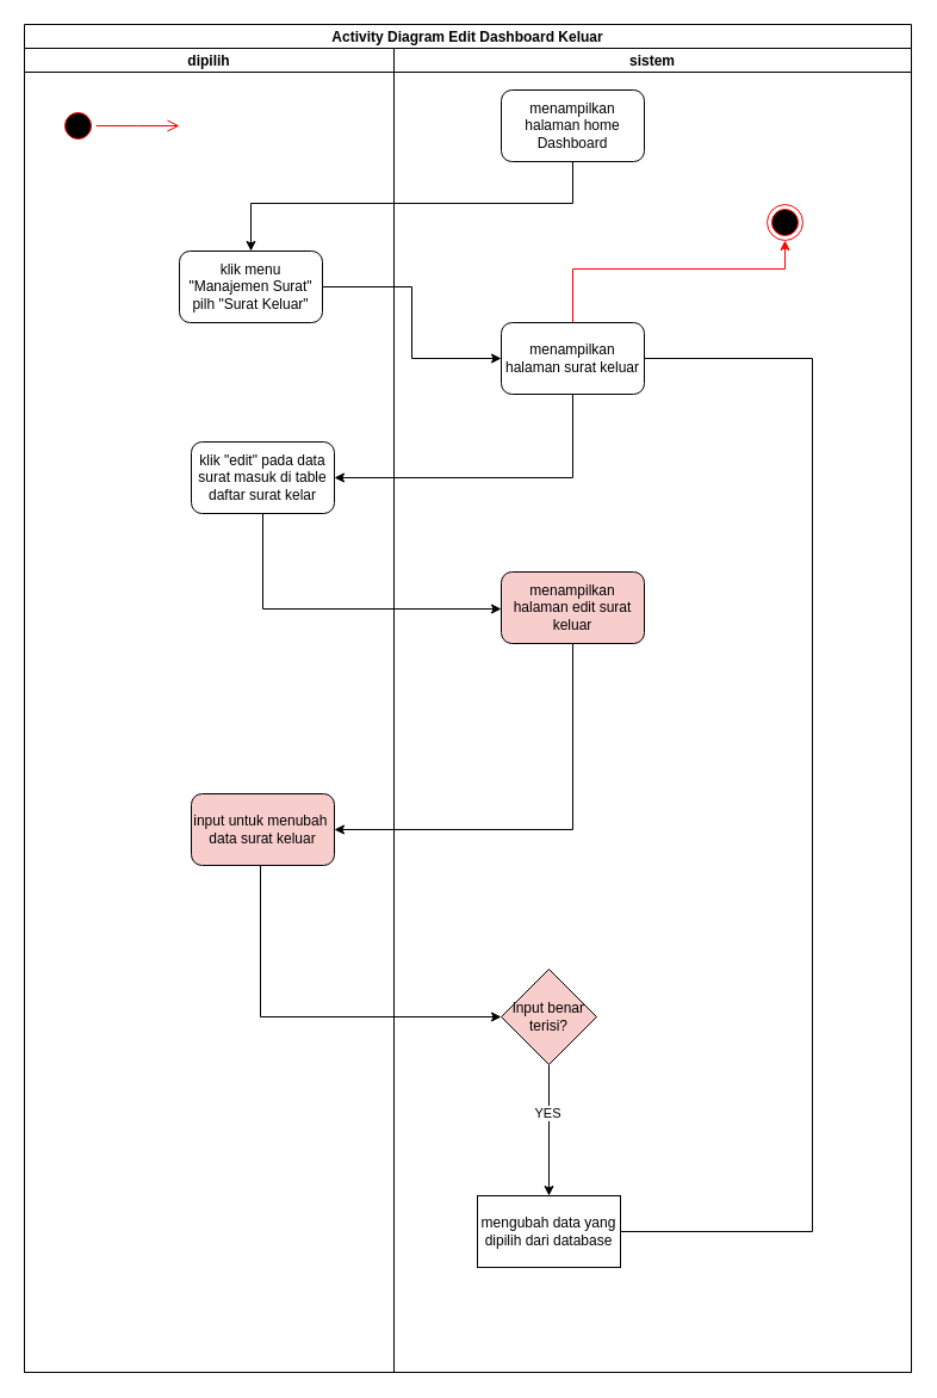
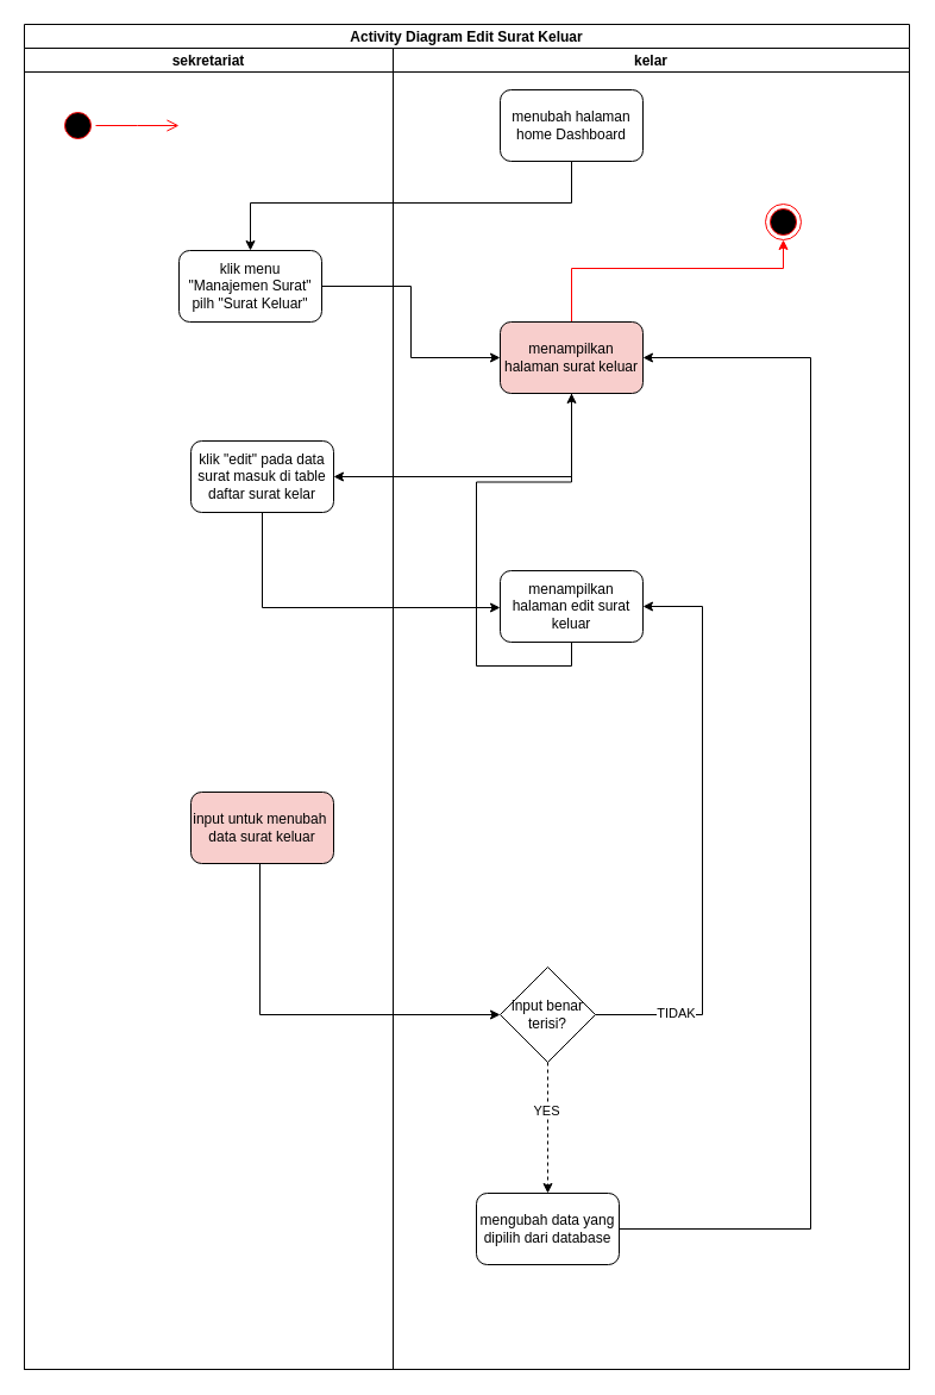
- <mxCell id="2" value="Activity Diagram Edit Dashboard Keluar" style="swimlane;childLayout=stackLayout;resizeParent=1;resizeParentMax=0;startSize=20;" parent="1" vertex="1"><mxGeometry x="20" y="20" width="744" height="1130" as="geometry" /></mxCell>
+ <mxCell id="2" value="Activity Diagram Edit Surat Keluar" style="swimlane;childLayout=stackLayout;resizeParent=1;resizeParentMax=0;startSize=20;" parent="1" vertex="1"><mxGeometry x="20" y="20" width="744" height="1130" as="geometry" /></mxCell>
- <mxCell id="3" value="dipilih" style="swimlane;startSize=20;" parent="2" vertex="1"><mxGeometry y="20" width="310" height="1110" as="geometry"><mxRectangle y="20" width="30" height="460" as="alternateBounds" /></mxGeometry></mxCell>
+ <mxCell id="3" value="sekretariat" style="swimlane;startSize=20;" parent="2" vertex="1"><mxGeometry y="20" width="310" height="1110" as="geometry"><mxRectangle y="20" width="30" height="460" as="alternateBounds" /></mxGeometry></mxCell>
- <mxCell id="9" value="sistem" style="swimlane;startSize=20;" parent="2" vertex="1"><mxGeometry x="310" y="20" width="434" height="1110" as="geometry" /></mxCell>
+ <mxCell id="9" value="kelar" style="swimlane;startSize=20;" parent="2" vertex="1"><mxGeometry x="310" y="20" width="434" height="1110" as="geometry" /></mxCell>
- <mxCell id="10" value="menampilkan halaman home Dashboard" style="rounded=1;whiteSpace=wrap;html=1;" parent="9" vertex="1"><mxGeometry x="90" y="35" width="120" height="60" as="geometry" /></mxCell>
+ <mxCell id="10" value="menubah halaman home Dashboard" style="rounded=1;whiteSpace=wrap;html=1;" parent="9" vertex="1"><mxGeometry x="90" y="35" width="120" height="60" as="geometry" /></mxCell>
- <mxCell id="12" value="menampilkan halaman surat keluar" style="rounded=1;whiteSpace=wrap;html=1;" parent="9" vertex="1"><mxGeometry x="90" y="230" width="120" height="60" as="geometry" /></mxCell>
+ <mxCell id="12" value="menampilkan halaman surat keluar" style="rounded=1;whiteSpace=wrap;html=1;fillColor=#f8cecc;" parent="9" vertex="1"><mxGeometry x="90" y="230" width="120" height="60" as="geometry" /></mxCell>
- <mxCell id="20" style="edgeStyle=orthogonalEdgeStyle;rounded=0;orthogonalLoop=1;jettySize=auto;html=1;strokeColor=#000000;entryX=1;entryY=0.5;entryDx=0;entryDy=0;endArrow=none;" parent="9" source="21" target="12" edge="1"><mxGeometry relative="1" as="geometry"><mxPoint x="332" y="450" as="targetPoint" /><Array as="points"><mxPoint x="351" y="992" /><mxPoint x="351" y="260" /></Array></mxGeometry></mxCell>
+ <mxCell id="20" style="edgeStyle=orthogonalEdgeStyle;rounded=0;orthogonalLoop=1;jettySize=auto;html=1;strokeColor=#000000;entryX=1;entryY=0.5;entryDx=0;entryDy=0;" parent="9" source="21" target="12" edge="1"><mxGeometry relative="1" as="geometry"><mxPoint x="332" y="450" as="targetPoint" /><Array as="points"><mxPoint x="351" y="992" /><mxPoint x="351" y="260" /></Array></mxGeometry></mxCell>
- <mxCell id="14" value="menampilkan halaman edit surat keluar" style="rounded=1;whiteSpace=wrap;html=1;fillColor=#f8cecc;" parent="9" vertex="1"><mxGeometry x="90" y="439" width="120" height="60" as="geometry" /></mxCell>
+ <mxCell id="14" value="menampilkan halaman edit surat keluar" style="rounded=1;whiteSpace=wrap;html=1;" parent="9" vertex="1"><mxGeometry x="90" y="439" width="120" height="60" as="geometry" /></mxCell>
- <mxCell id="26" style="edgeStyle=orthogonalEdgeStyle;rounded=0;orthogonalLoop=1;jettySize=auto;html=1;entryX=1;entryY=0.5;entryDx=0;entryDy=0;exitX=0.5;exitY=1;exitDx=0;exitDy=0;" parent="2" source="14" target="8" edge="1"><mxGeometry relative="1" as="geometry"><mxPoint x="460" y="530" as="sourcePoint" /><mxPoint x="460" y="650" as="targetPoint" /></mxGeometry></mxCell>
+ <mxCell id="26" style="edgeStyle=orthogonalEdgeStyle;rounded=0;orthogonalLoop=1;jettySize=auto;html=1;exitX=0.5;exitY=1;exitDx=0;exitDy=0;" parent="2" source="14" target="12" edge="1"><mxGeometry relative="1" as="geometry"><mxPoint x="460" y="530" as="sourcePoint" /><mxPoint x="460" y="650" as="targetPoint" /></mxGeometry></mxCell>
+ <mxCell id="15" style="edgeStyle=orthogonalEdgeStyle;rounded=0;orthogonalLoop=1;jettySize=auto;html=1;entryX=1;entryY=0.5;entryDx=0;entryDy=0;strokeColor=#000000;" parent="9" source="19" target="14" edge="1"><mxGeometry relative="1" as="geometry"><Array as="points"><mxPoint x="260" y="812" /><mxPoint x="260" y="469" /></Array></mxGeometry></mxCell>
+ <mxCell id="16" value="TIDAK" style="edgeLabel;html=1;align=center;verticalAlign=middle;resizable=0;points=[];" parent="15" vertex="1" connectable="0"><mxGeometry x="-0.723" y="2" relative="1" as="geometry"><mxPoint as="offset" /></mxGeometry></mxCell>
- <mxCell id="19" value="input benar terisi?" style="rhombus;whiteSpace=wrap;html=1;fillColor=#f8cecc;" parent="9" vertex="1"><mxGeometry x="90" y="772" width="80" height="80" as="geometry" /></mxCell>
+ <mxCell id="19" value="input benar terisi?" style="rhombus;whiteSpace=wrap;html=1;" parent="9" vertex="1"><mxGeometry x="90" y="772" width="80" height="80" as="geometry" /></mxCell>
- <mxCell id="17" style="edgeStyle=orthogonalEdgeStyle;rounded=0;orthogonalLoop=1;jettySize=auto;html=1;strokeColor=#000000;" parent="9" source="19" target="21" edge="1"><mxGeometry relative="1" as="geometry" /></mxCell>
+ <mxCell id="17" style="edgeStyle=orthogonalEdgeStyle;rounded=0;orthogonalLoop=1;jettySize=auto;html=1;strokeColor=#000000;dashed=1;" parent="9" source="19" target="21" edge="1"><mxGeometry relative="1" as="geometry" /></mxCell>
- <mxCell id="21" value="mengubah data yang dipilih dari database" style="whiteSpace=wrap;html=1;rounded=0;" parent="9" vertex="1"><mxGeometry x="70" y="962" width="120" height="60" as="geometry" /></mxCell>
+ <mxCell id="21" value="mengubah data yang dipilih dari database" style="rounded=1;whiteSpace=wrap;html=1;" parent="9" vertex="1"><mxGeometry x="70" y="962" width="120" height="60" as="geometry" /></mxCell>
